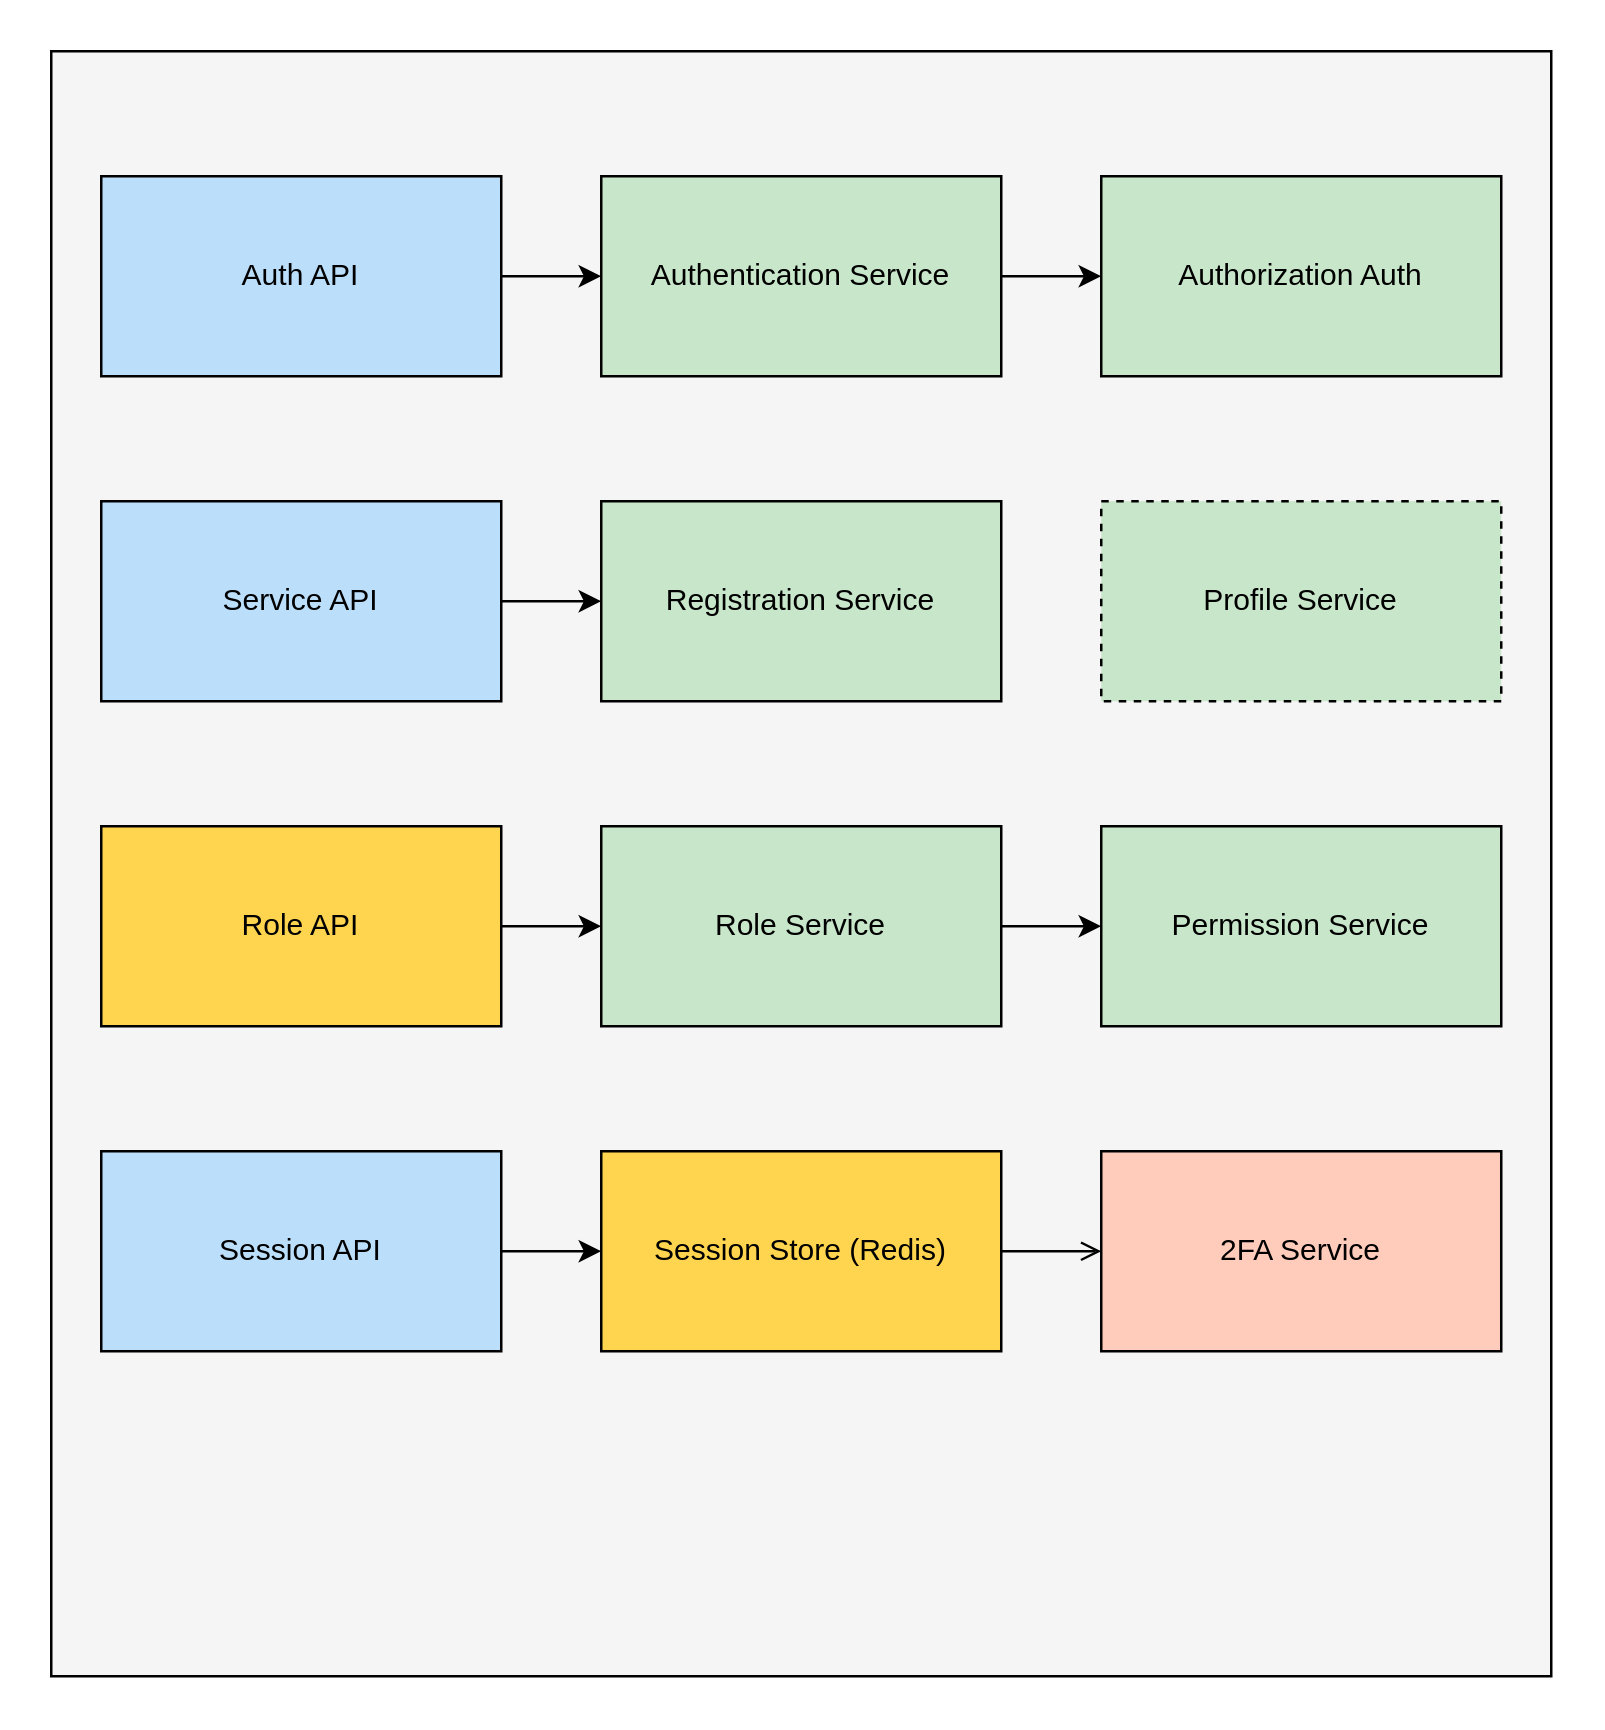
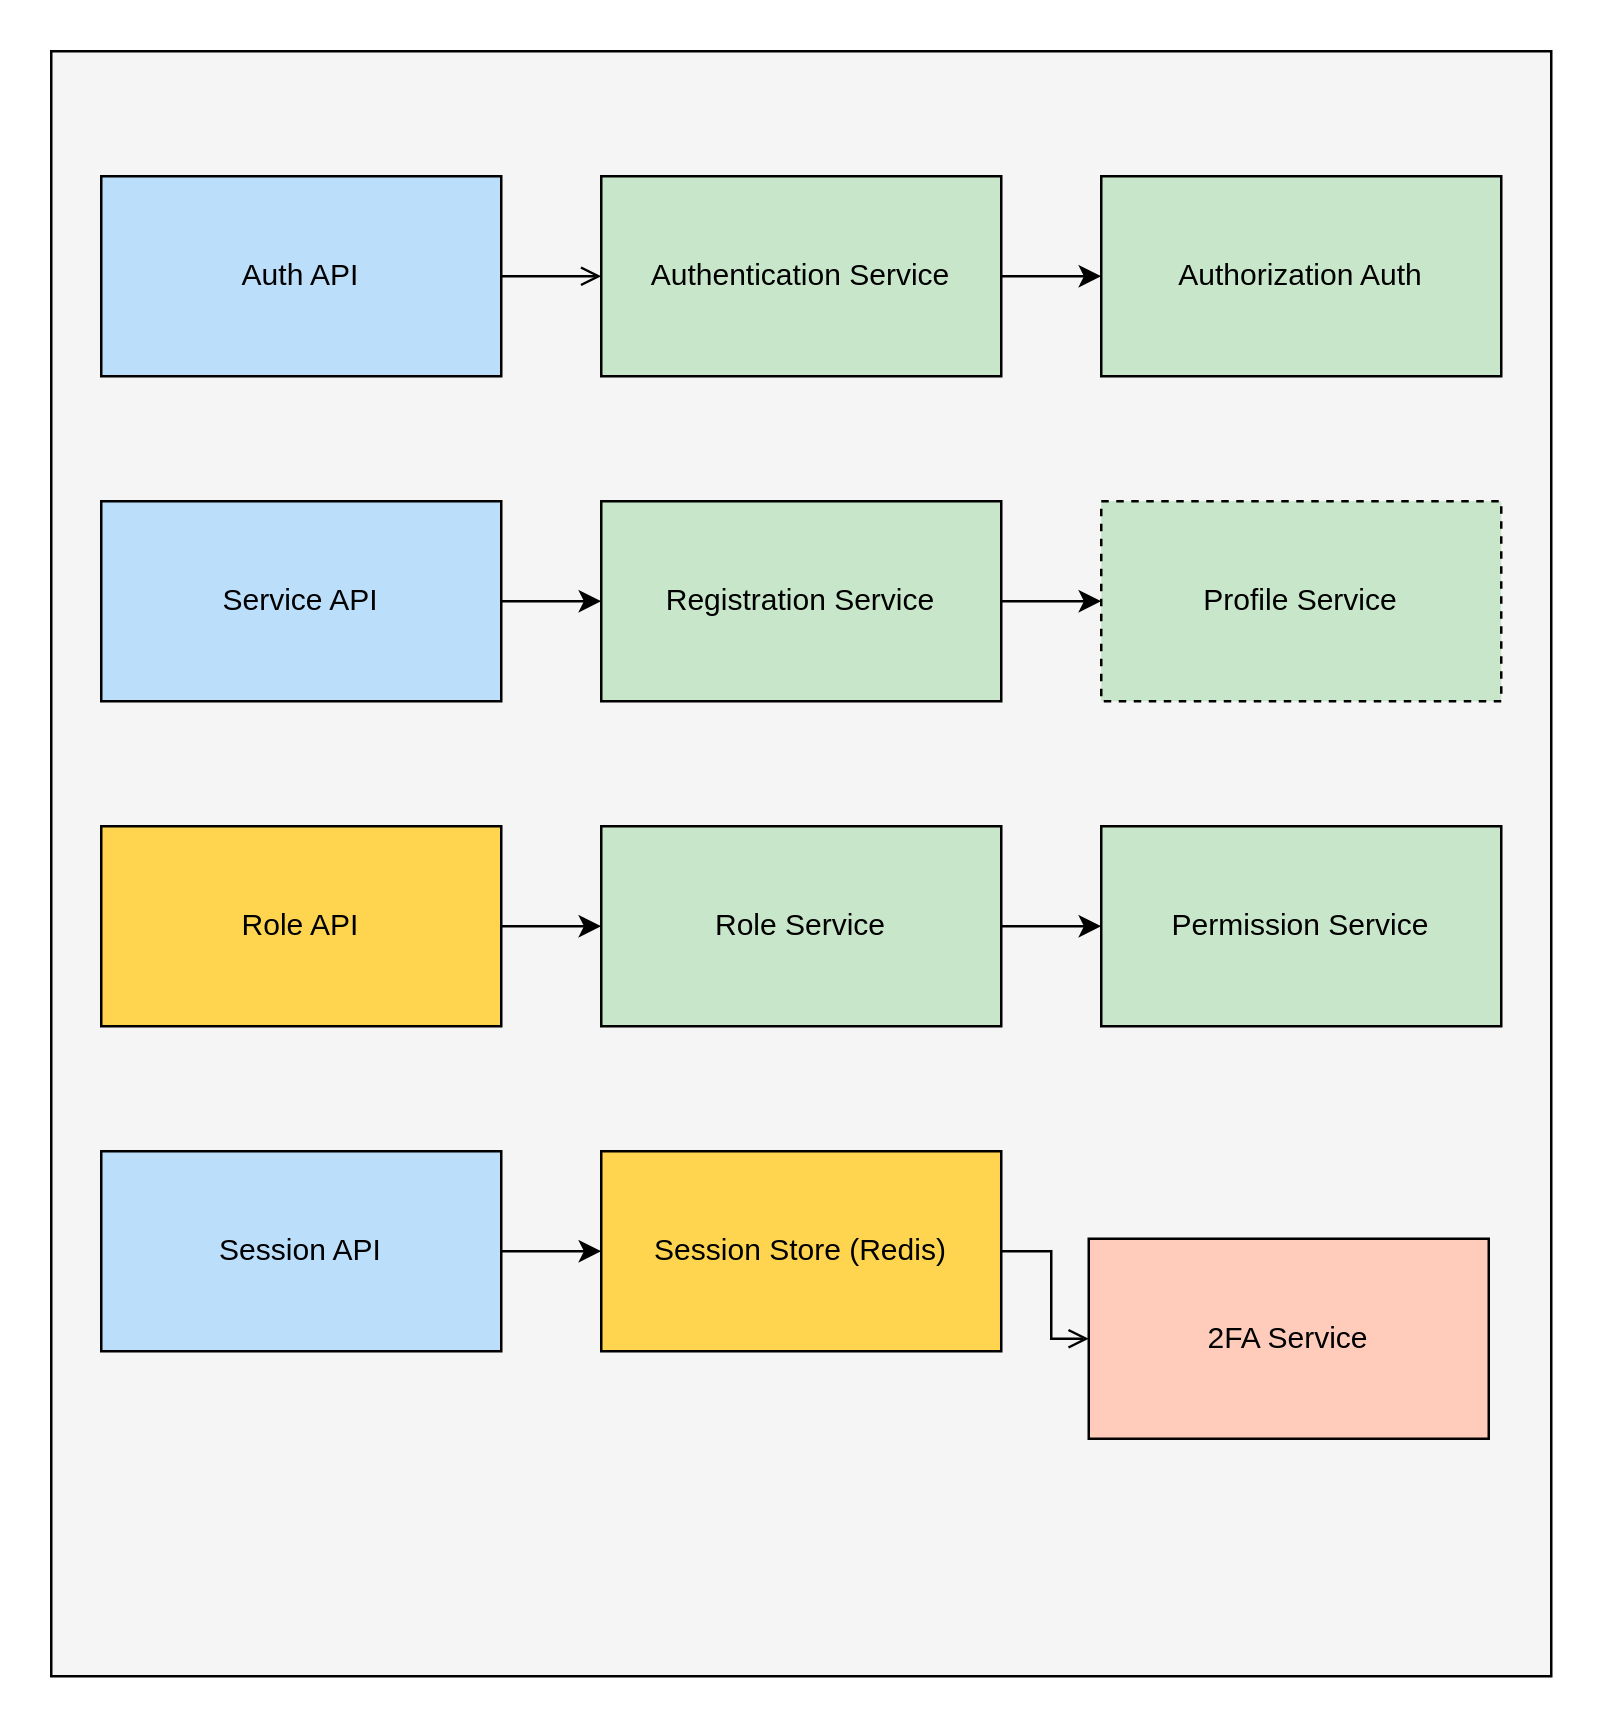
- <mxCell id="15" style="edgeStyle=orthogonalEdgeStyle;rounded=0;orthogonalLoop=1;jettySize=auto;html=1;" edge="1" parent="1" source="3" target="4"><mxGeometry relative="1" as="geometry" /></mxCell>
+ <mxCell id="15" style="edgeStyle=orthogonalEdgeStyle;rounded=0;orthogonalLoop=1;jettySize=auto;html=1;endArrow=open;" edge="1" parent="1" source="3" target="4"><mxGeometry relative="1" as="geometry" /></mxCell>
+ <mxCell id="18" style="edgeStyle=orthogonalEdgeStyle;rounded=0;orthogonalLoop=1;jettySize=auto;html=1;" edge="1" parent="1" source="7" target="8"><mxGeometry relative="1" as="geometry" /></mxCell>
- <mxCell id="14" value="2FA Service" style="rounded=0;whiteSpace=wrap;html=1;fillColor=#FFCCBC;" vertex="1" parent="2"><mxGeometry x="420" y="440" width="160" height="80" as="geometry" /></mxCell>
+ <mxCell id="14" value="2FA Service" style="rounded=0;whiteSpace=wrap;html=1;fillColor=#FFCCBC;" vertex="1" parent="2"><mxGeometry x="415" y="475" width="160" height="80" as="geometry" /></mxCell>
